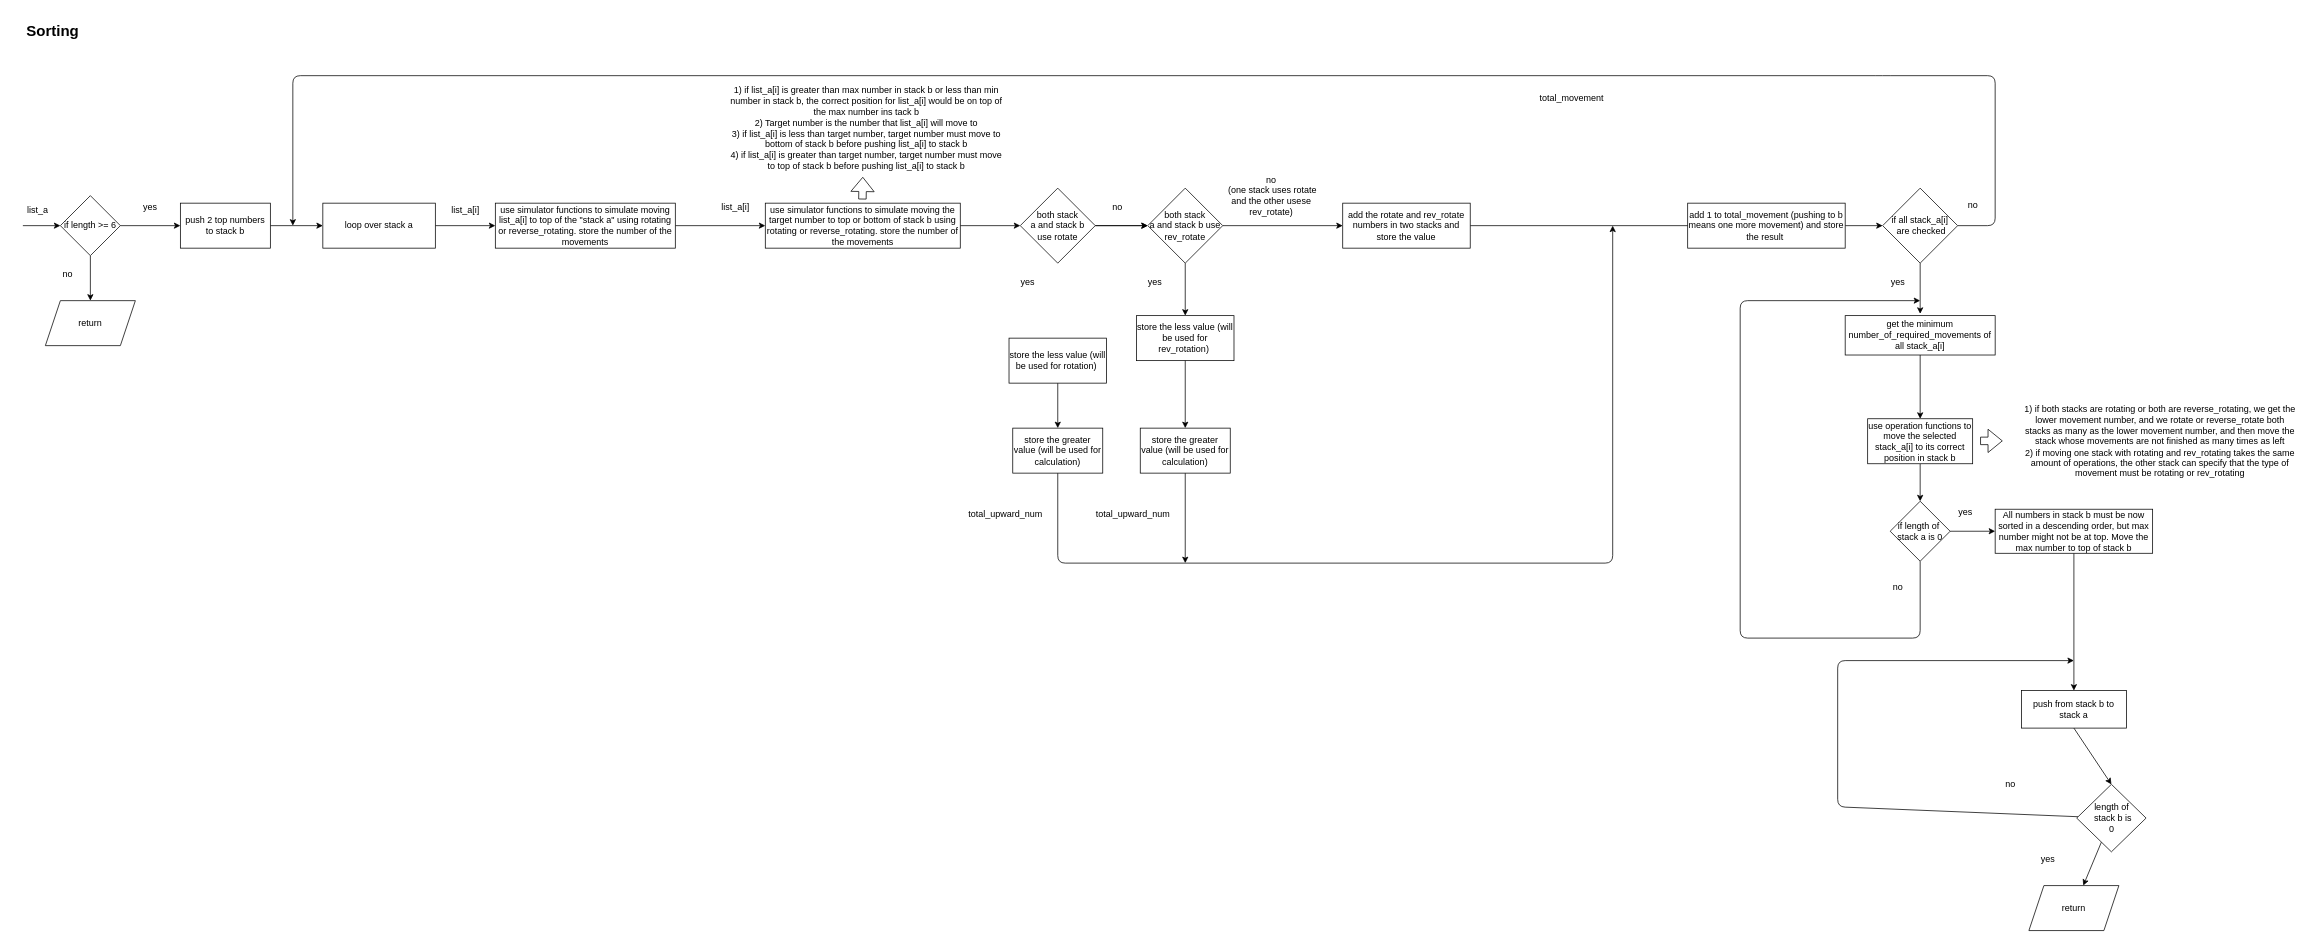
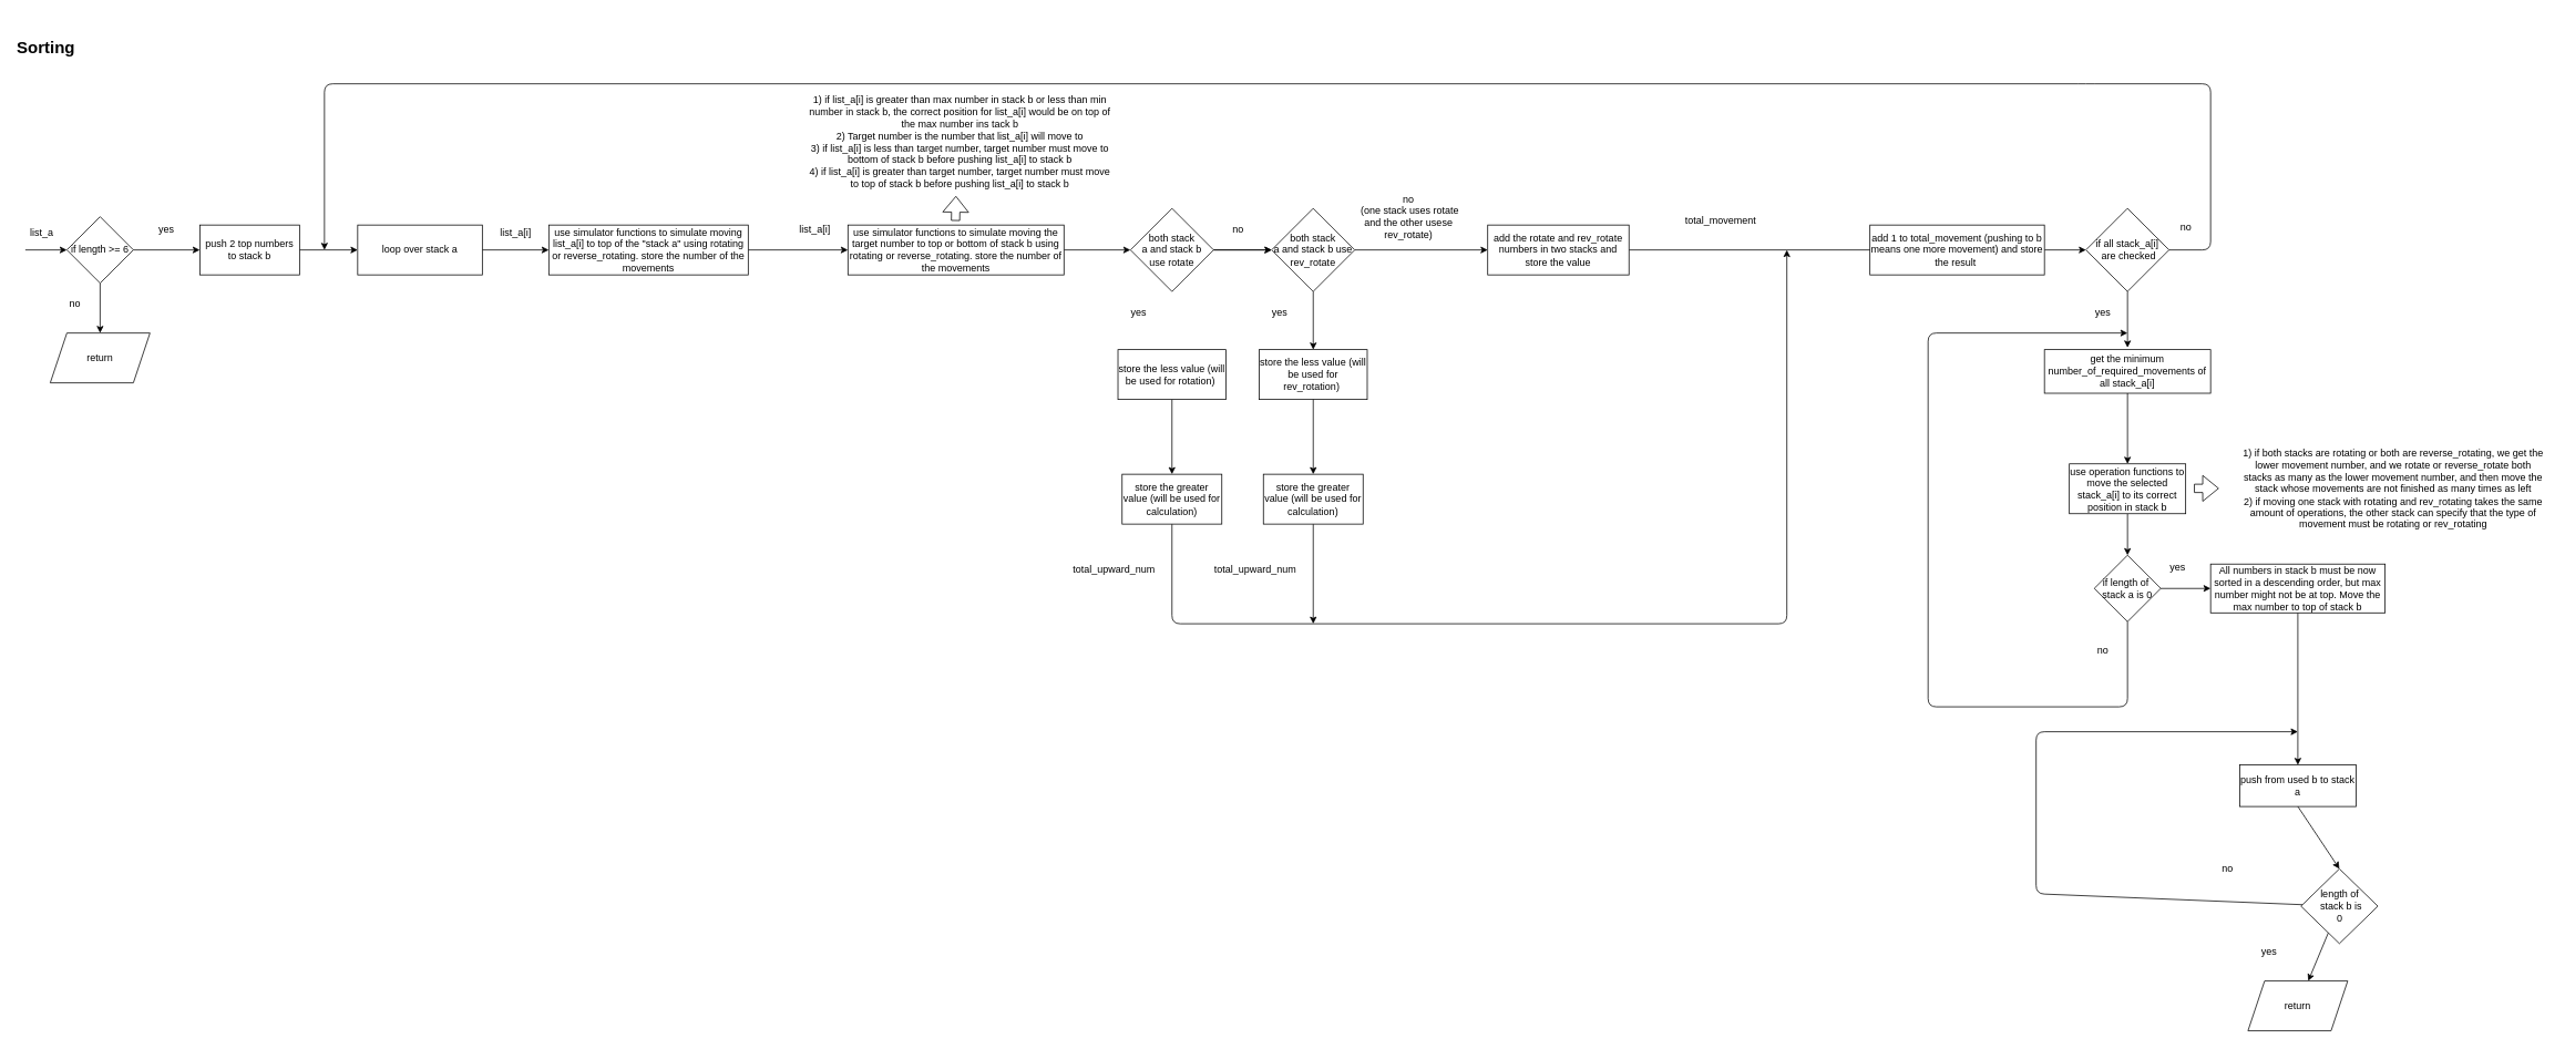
- <mxCell id="71" value="&lt;h1&gt;&lt;font style=&quot;font-size: 20px;&quot;&gt;Sorting&lt;/font&gt;&lt;/h1&gt;" style="text;html=1;strokeColor=none;fillColor=none;spacing=5;spacingTop=-20;whiteSpace=wrap;overflow=hidden;rounded=0;" parent="1" vertex="1"><mxGeometry x="30" y="20" width="100" height="50" as="geometry" /></mxCell>
+ <mxCell id="71" value="&lt;h1&gt;&lt;font style=&quot;font-size: 20px;&quot;&gt;Sorting&lt;/font&gt;&lt;/h1&gt;" style="text;html=1;strokeColor=none;fillColor=none;spacing=5;spacingTop=-20;whiteSpace=wrap;overflow=hidden;rounded=0;" parent="1" vertex="1"><mxGeometry x="15" y="35" width="100" height="50" as="geometry" /></mxCell>
- <mxCell id="40" value="&lt;span style=&quot;&quot;&gt;total_movement&lt;/span&gt;" style="text;html=1;align=center;verticalAlign=middle;resizable=0;points=[];autosize=1;strokeColor=none;fillColor=none;" parent="1" vertex="1"><mxGeometry x="2040" y="115" width="110" height="30" as="geometry" /></mxCell>
+ <mxCell id="40" value="&lt;span style=&quot;&quot;&gt;total_movement&lt;/span&gt;" style="text;html=1;align=center;verticalAlign=middle;resizable=0;points=[];autosize=1;strokeColor=none;fillColor=none;" parent="1" vertex="1"><mxGeometry x="2015" y="250" width="110" height="30" as="geometry" /></mxCell>
- <mxCell id="23" value="store the less value (will be used for rotation)&amp;nbsp;" style="rounded=0;whiteSpace=wrap;html=1;" parent="1" vertex="1"><mxGeometry x="1345" y="450" width="130" height="60" as="geometry" /></mxCell>
+ <mxCell id="23" value="store the less value (will be used for rotation)&amp;nbsp;" style="rounded=0;whiteSpace=wrap;html=1;" parent="1" vertex="1"><mxGeometry x="1345" y="420" width="130" height="60" as="geometry" /></mxCell>
- <mxCell id="59" value="push from stack b to stack a" style="rounded=0;whiteSpace=wrap;html=1;" parent="1" vertex="1"><mxGeometry x="2695" y="920" width="140" height="50" as="geometry" /></mxCell>
+ <mxCell id="59" value="push from used b to stack a" style="rounded=0;whiteSpace=wrap;html=1;" parent="1" vertex="1"><mxGeometry x="2695" y="920" width="140" height="50" as="geometry" /></mxCell>
